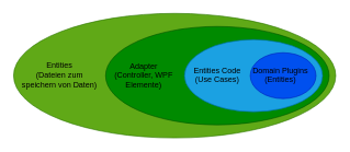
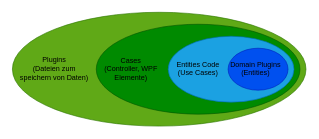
- <mxCell id="9" value="Entities&lt;br&gt;(Dateien zum speichern von Daten)" style="text;html=1;strokeColor=none;fillColor=none;align=center;verticalAlign=middle;whiteSpace=wrap;rounded=0;" vertex="1" parent="1"><mxGeometry x="30" y="88.63" width="120" height="50" as="geometry" /></mxCell>
+ <mxCell id="9" value="Plugins&lt;br&gt;(Dateien zum speichern von Daten)" style="text;html=1;strokeColor=none;fillColor=none;align=center;verticalAlign=middle;whiteSpace=wrap;rounded=0;" vertex="1" parent="1"><mxGeometry x="30" y="88.63" width="120" height="50" as="geometry" /></mxCell>
- <mxCell id="8" value="Adapter&lt;br&gt;(Controller, WPF Elemente)" style="text;html=1;strokeColor=none;fillColor=none;align=center;verticalAlign=middle;whiteSpace=wrap;rounded=0;" vertex="1" parent="1"><mxGeometry x="148" y="95" width="140" height="40" as="geometry" /></mxCell>
+ <mxCell id="8" value="Cases&lt;br&gt;(Controller, WPF Elemente)" style="text;html=1;strokeColor=none;fillColor=none;align=center;verticalAlign=middle;whiteSpace=wrap;rounded=0;" vertex="1" parent="1"><mxGeometry x="148" y="95" width="140" height="40" as="geometry" /></mxCell>
